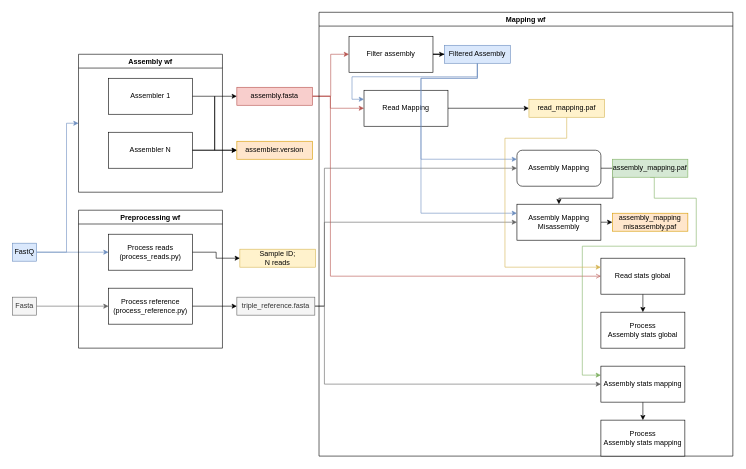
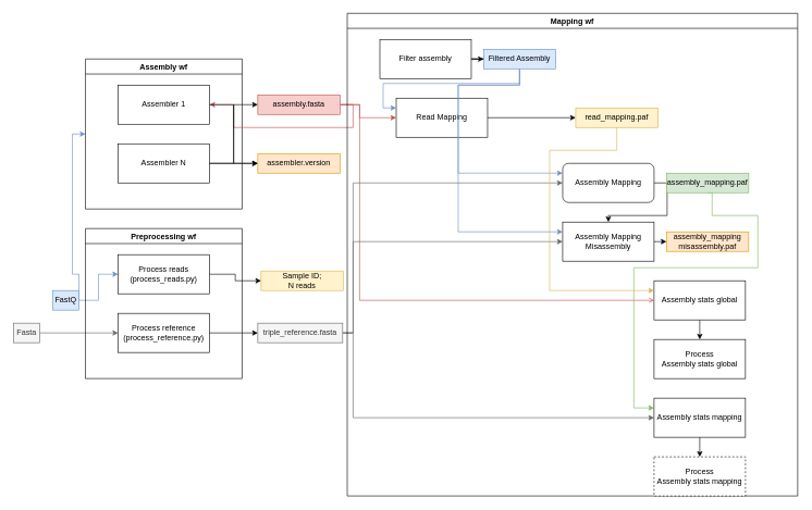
- <mxCell id="21" style="edgeStyle=orthogonalEdgeStyle;rounded=0;orthogonalLoop=1;jettySize=auto;html=1;exitX=1;exitY=0.5;exitDx=0;exitDy=0;entryX=0;entryY=0.5;entryDx=0;entryDy=0;fillColor=#f8cecc;strokeColor=#b85450;" edge="1" parent="1" source="23" target="30"><mxGeometry relative="1" as="geometry" /></mxCell>
+ <mxCell id="21" style="edgeStyle=orthogonalEdgeStyle;rounded=0;orthogonalLoop=1;jettySize=auto;html=1;exitX=1;exitY=0.5;exitDx=0;exitDy=0;fillColor=#f8cecc;strokeColor=#b85450;" edge="1" parent="1" source="23" target="18"><mxGeometry relative="1" as="geometry" /></mxCell>
- <mxCell id="4" value="FastQ" style="text;html=1;strokeColor=#6c8ebf;fillColor=#dae8fc;align=center;verticalAlign=middle;whiteSpace=wrap;rounded=0;" vertex="1" parent="1"><mxGeometry x="20" y="405" width="40" height="30" as="geometry" /></mxCell>
+ <mxCell id="4" value="FastQ" style="text;html=1;strokeColor=#6c8ebf;fillColor=#dae8fc;align=center;verticalAlign=middle;whiteSpace=wrap;rounded=0;" vertex="1" parent="1"><mxGeometry x="80" y="445" width="40" height="30" as="geometry" /></mxCell>
- <mxCell id="39" value="Read stats global" style="rounded=0;whiteSpace=wrap;html=1;" vertex="1" parent="28"><mxGeometry x="470" y="410" width="140" height="60" as="geometry" /></mxCell>
+ <mxCell id="39" value="Assembly stats global" style="rounded=0;whiteSpace=wrap;html=1;" vertex="1" parent="28"><mxGeometry x="470" y="410" width="140" height="60" as="geometry" /></mxCell>
- <mxCell id="43" value="Process&lt;br&gt;Assembly stats mapping" style="rounded=0;whiteSpace=wrap;html=1;" vertex="1" parent="28"><mxGeometry x="470" y="680" width="140" height="60" as="geometry" /></mxCell>
+ <mxCell id="43" value="Process&lt;br&gt;Assembly stats mapping" style="rounded=0;whiteSpace=wrap;html=1;dashed=1;" vertex="1" parent="28"><mxGeometry x="470" y="680" width="140" height="60" as="geometry" /></mxCell>
